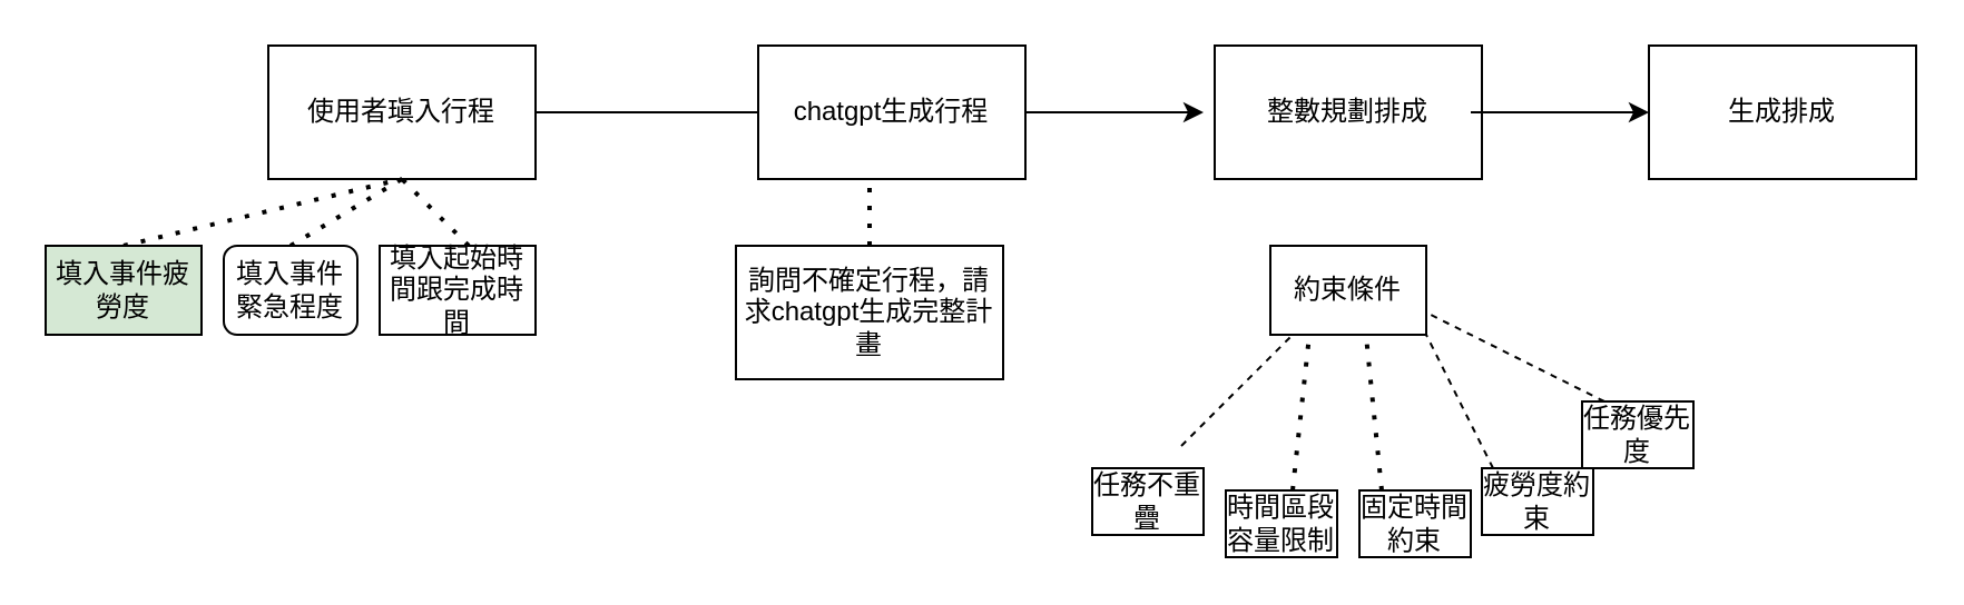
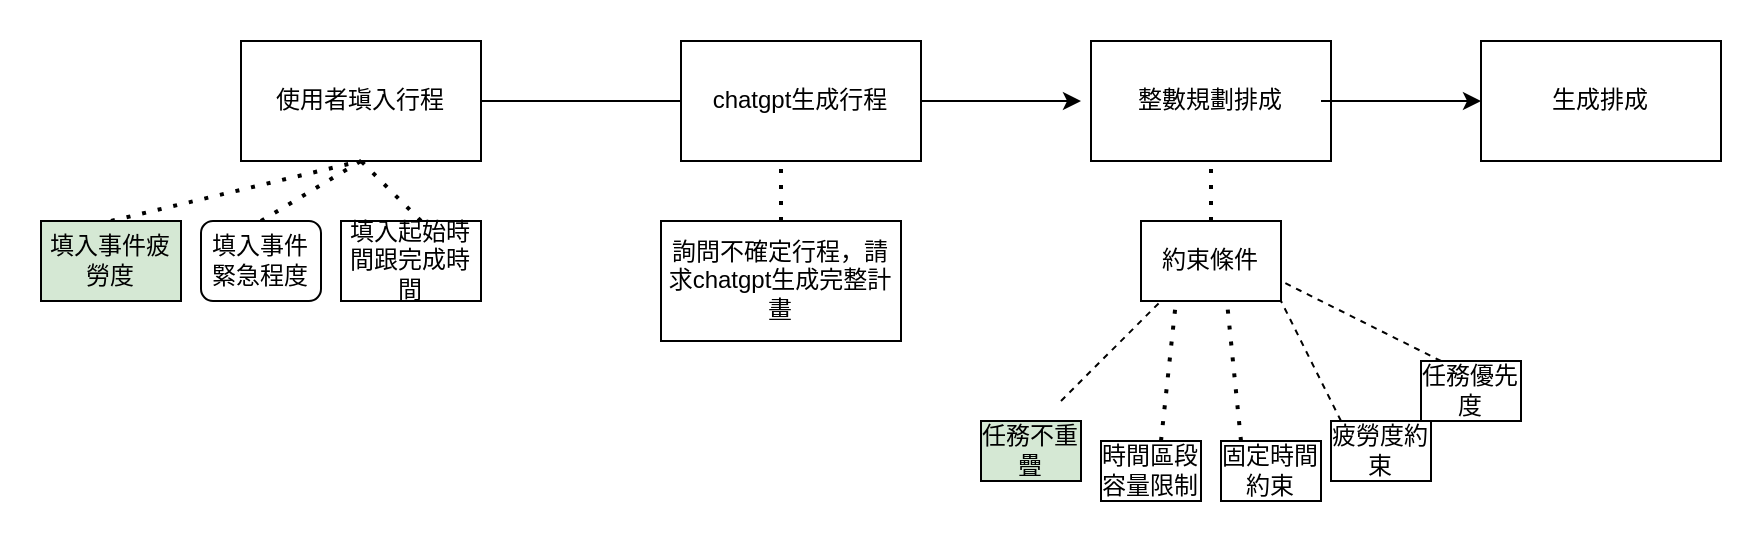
+ <mxCell id="15" value="" style="endArrow=none;dashed=1;html=1;dashPattern=1 3;strokeWidth=2;rounded=0;exitX=0.5;exitY=0;exitDx=0;exitDy=0;entryX=0.5;entryY=1;entryDx=0;entryDy=0;" edge="1" parent="1" source="16" target="6"><mxGeometry width="50" height="50" relative="1" as="geometry"><mxPoint x="620" y="110" as="sourcePoint" /><mxPoint x="620" y="80" as="targetPoint" /></mxGeometry></mxCell>
- <mxCell id="21" value="任務不重疊" style="rounded=0;whiteSpace=wrap;html=1;" vertex="1" parent="1"><mxGeometry x="490" y="210" width="50" height="30" as="geometry" /></mxCell>
+ <mxCell id="21" value="任務不重疊" style="rounded=0;whiteSpace=wrap;html=1;fillColor=#d5e8d4;" vertex="1" parent="1"><mxGeometry x="490" y="210" width="50" height="30" as="geometry" /></mxCell>
